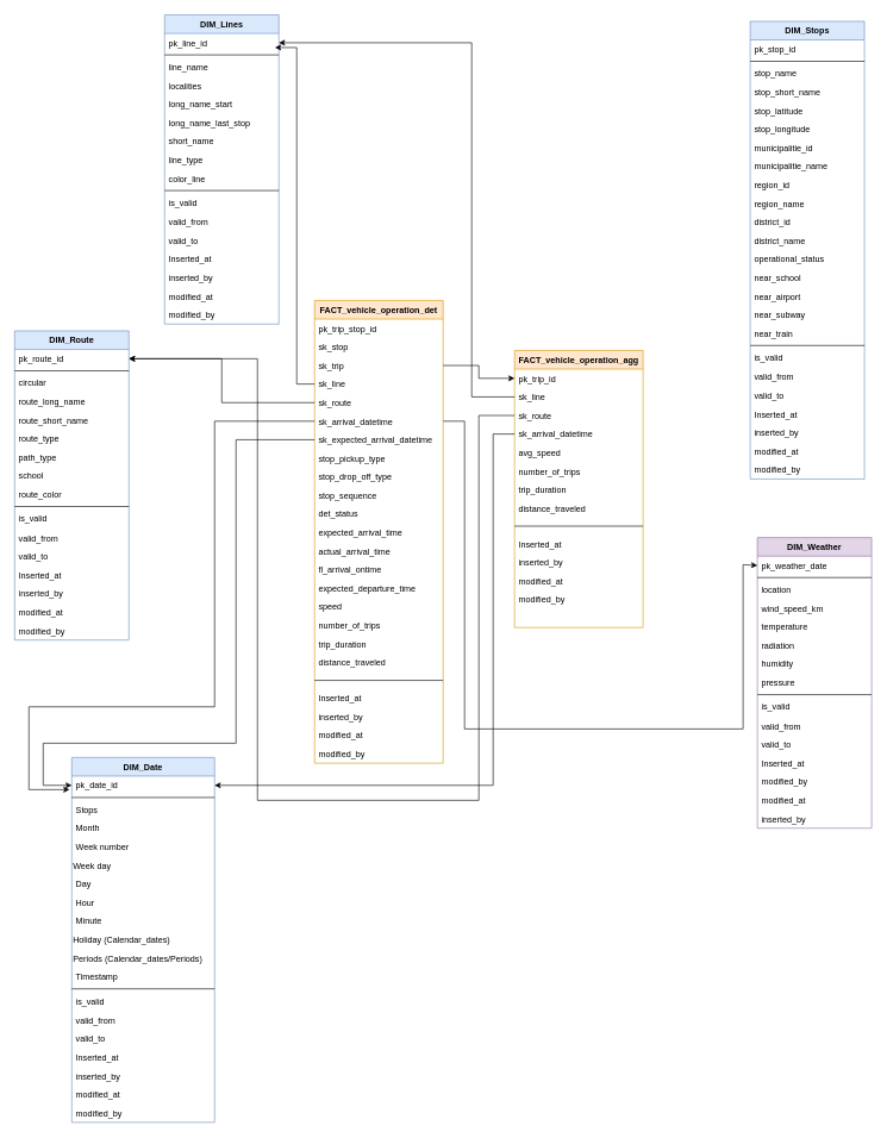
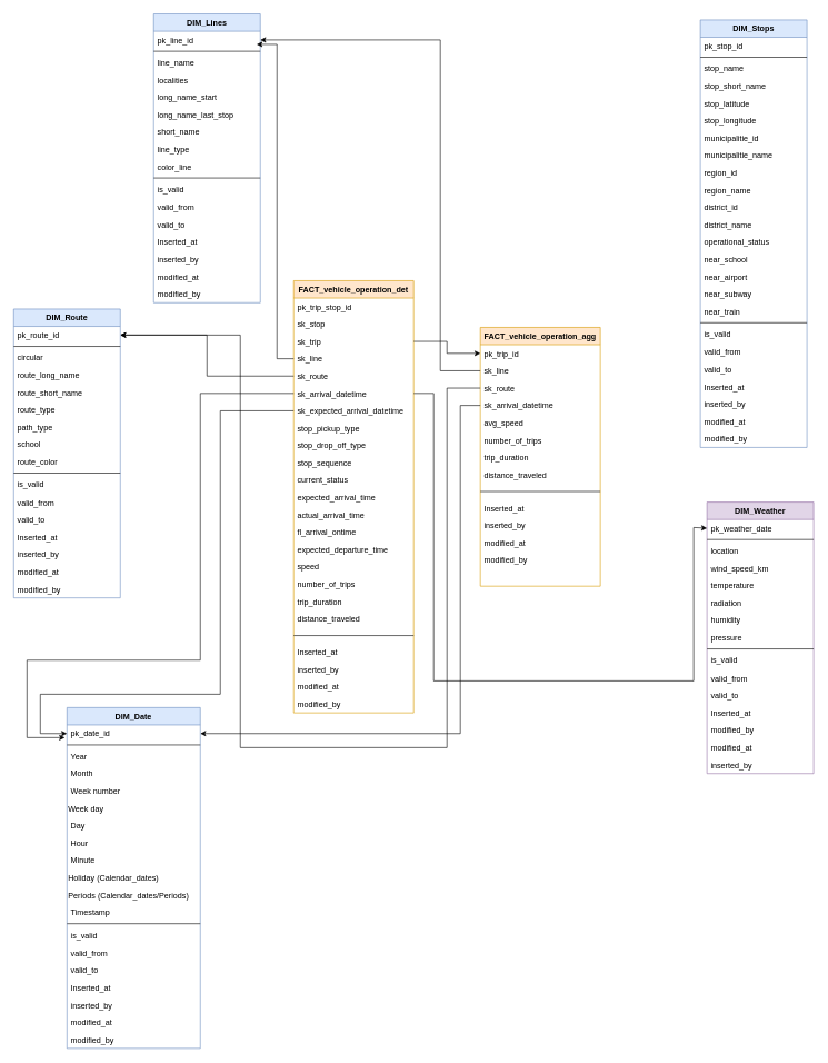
- <mxCell id="78" value="det_status" style="text;align=left;verticalAlign=top;spacingLeft=4;spacingRight=4;overflow=hidden;rotatable=0;points=[[0,0.5],[1,0.5]];portConstraint=eastwest;rounded=0;shadow=0;html=0;" parent="67" vertex="1"><mxGeometry y="286" width="180" height="26" as="geometry" /></mxCell>
+ <mxCell id="78" value="current_status" style="text;align=left;verticalAlign=top;spacingLeft=4;spacingRight=4;overflow=hidden;rotatable=0;points=[[0,0.5],[1,0.5]];portConstraint=eastwest;rounded=0;shadow=0;html=0;" parent="67" vertex="1"><mxGeometry y="286" width="180" height="26" as="geometry" /></mxCell>
- <mxCell id="49" value="Stops" style="text;align=left;verticalAlign=top;spacingLeft=4;spacingRight=4;overflow=hidden;rotatable=0;points=[[0,0.5],[1,0.5]];portConstraint=eastwest;rounded=0;shadow=0;html=0;" parent="46" vertex="1"><mxGeometry y="60" width="200" height="26" as="geometry" /></mxCell>
+ <mxCell id="49" value="Year" style="text;align=left;verticalAlign=top;spacingLeft=4;spacingRight=4;overflow=hidden;rotatable=0;points=[[0,0.5],[1,0.5]];portConstraint=eastwest;rounded=0;shadow=0;html=0;" parent="46" vertex="1"><mxGeometry y="60" width="200" height="26" as="geometry" /></mxCell>
